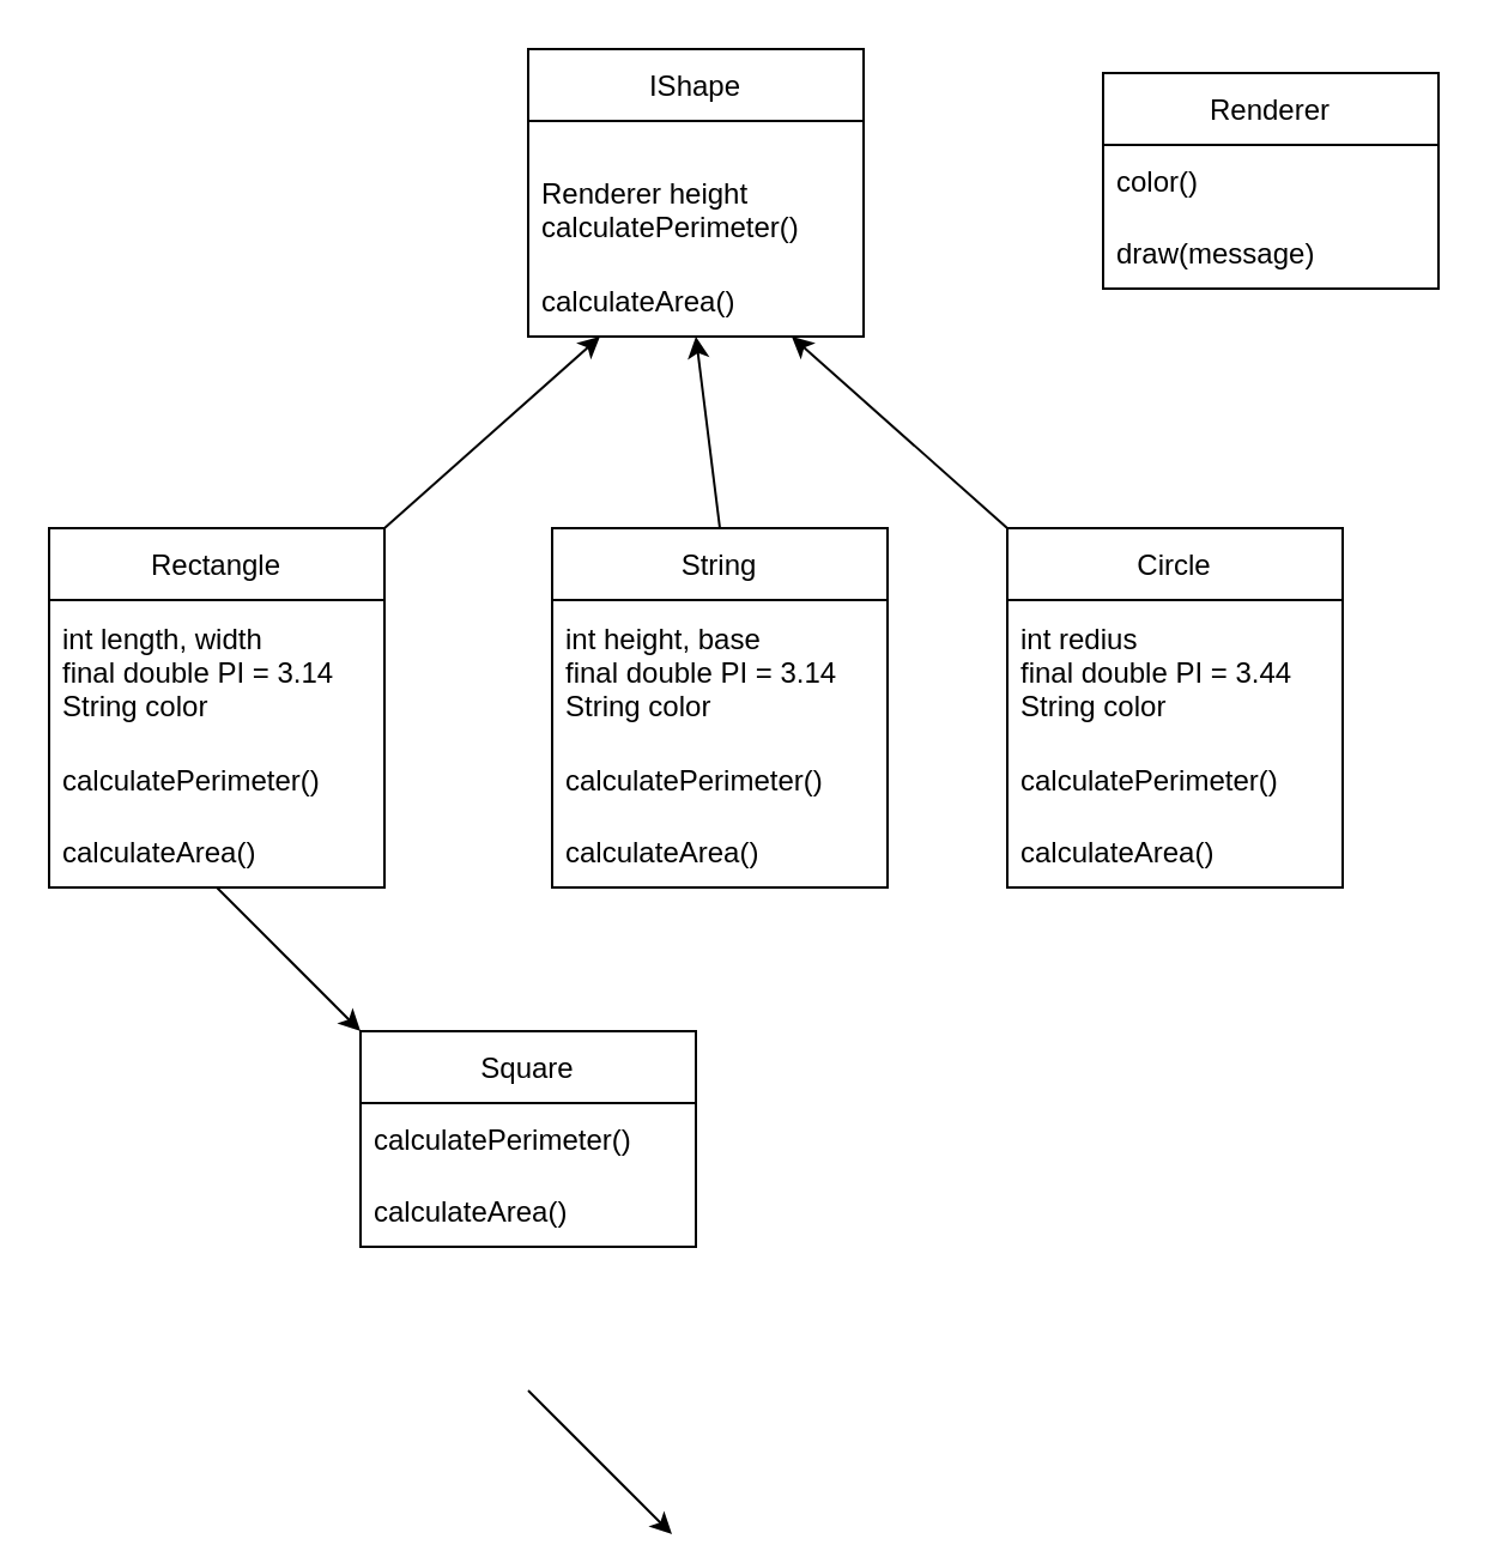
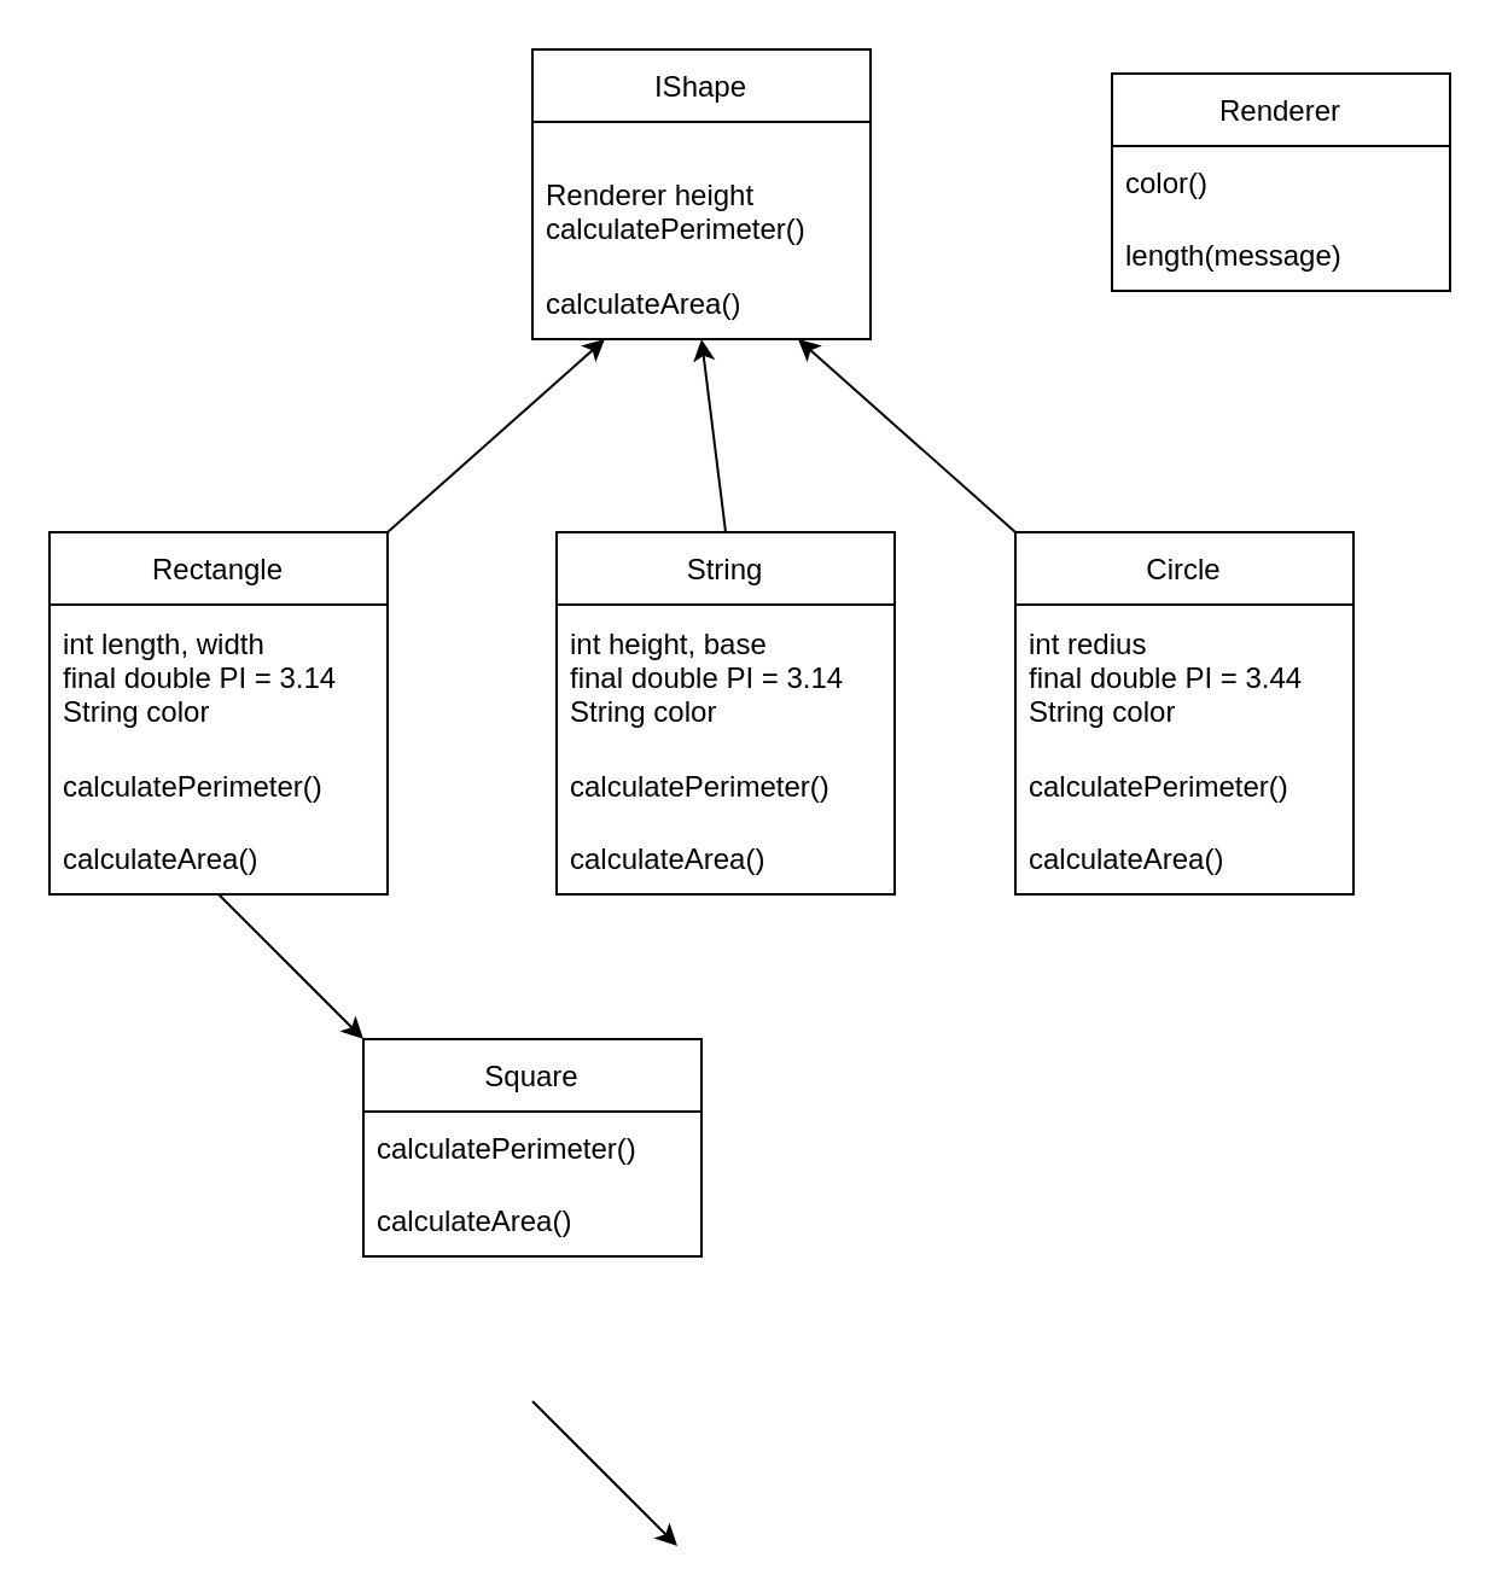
- <mxCell id="27" value="draw(message)" style="text;strokeColor=none;fillColor=none;align=left;verticalAlign=middle;spacingLeft=4;spacingRight=4;overflow=hidden;points=[[0,0.5],[1,0.5]];portConstraint=eastwest;rotatable=0;" vertex="1" parent="25"><mxGeometry y="60" width="140" height="30" as="geometry" /></mxCell>
+ <mxCell id="27" value="length(message)" style="text;strokeColor=none;fillColor=none;align=left;verticalAlign=middle;spacingLeft=4;spacingRight=4;overflow=hidden;points=[[0,0.5],[1,0.5]];portConstraint=eastwest;rotatable=0;" vertex="1" parent="25"><mxGeometry y="60" width="140" height="30" as="geometry" /></mxCell>
